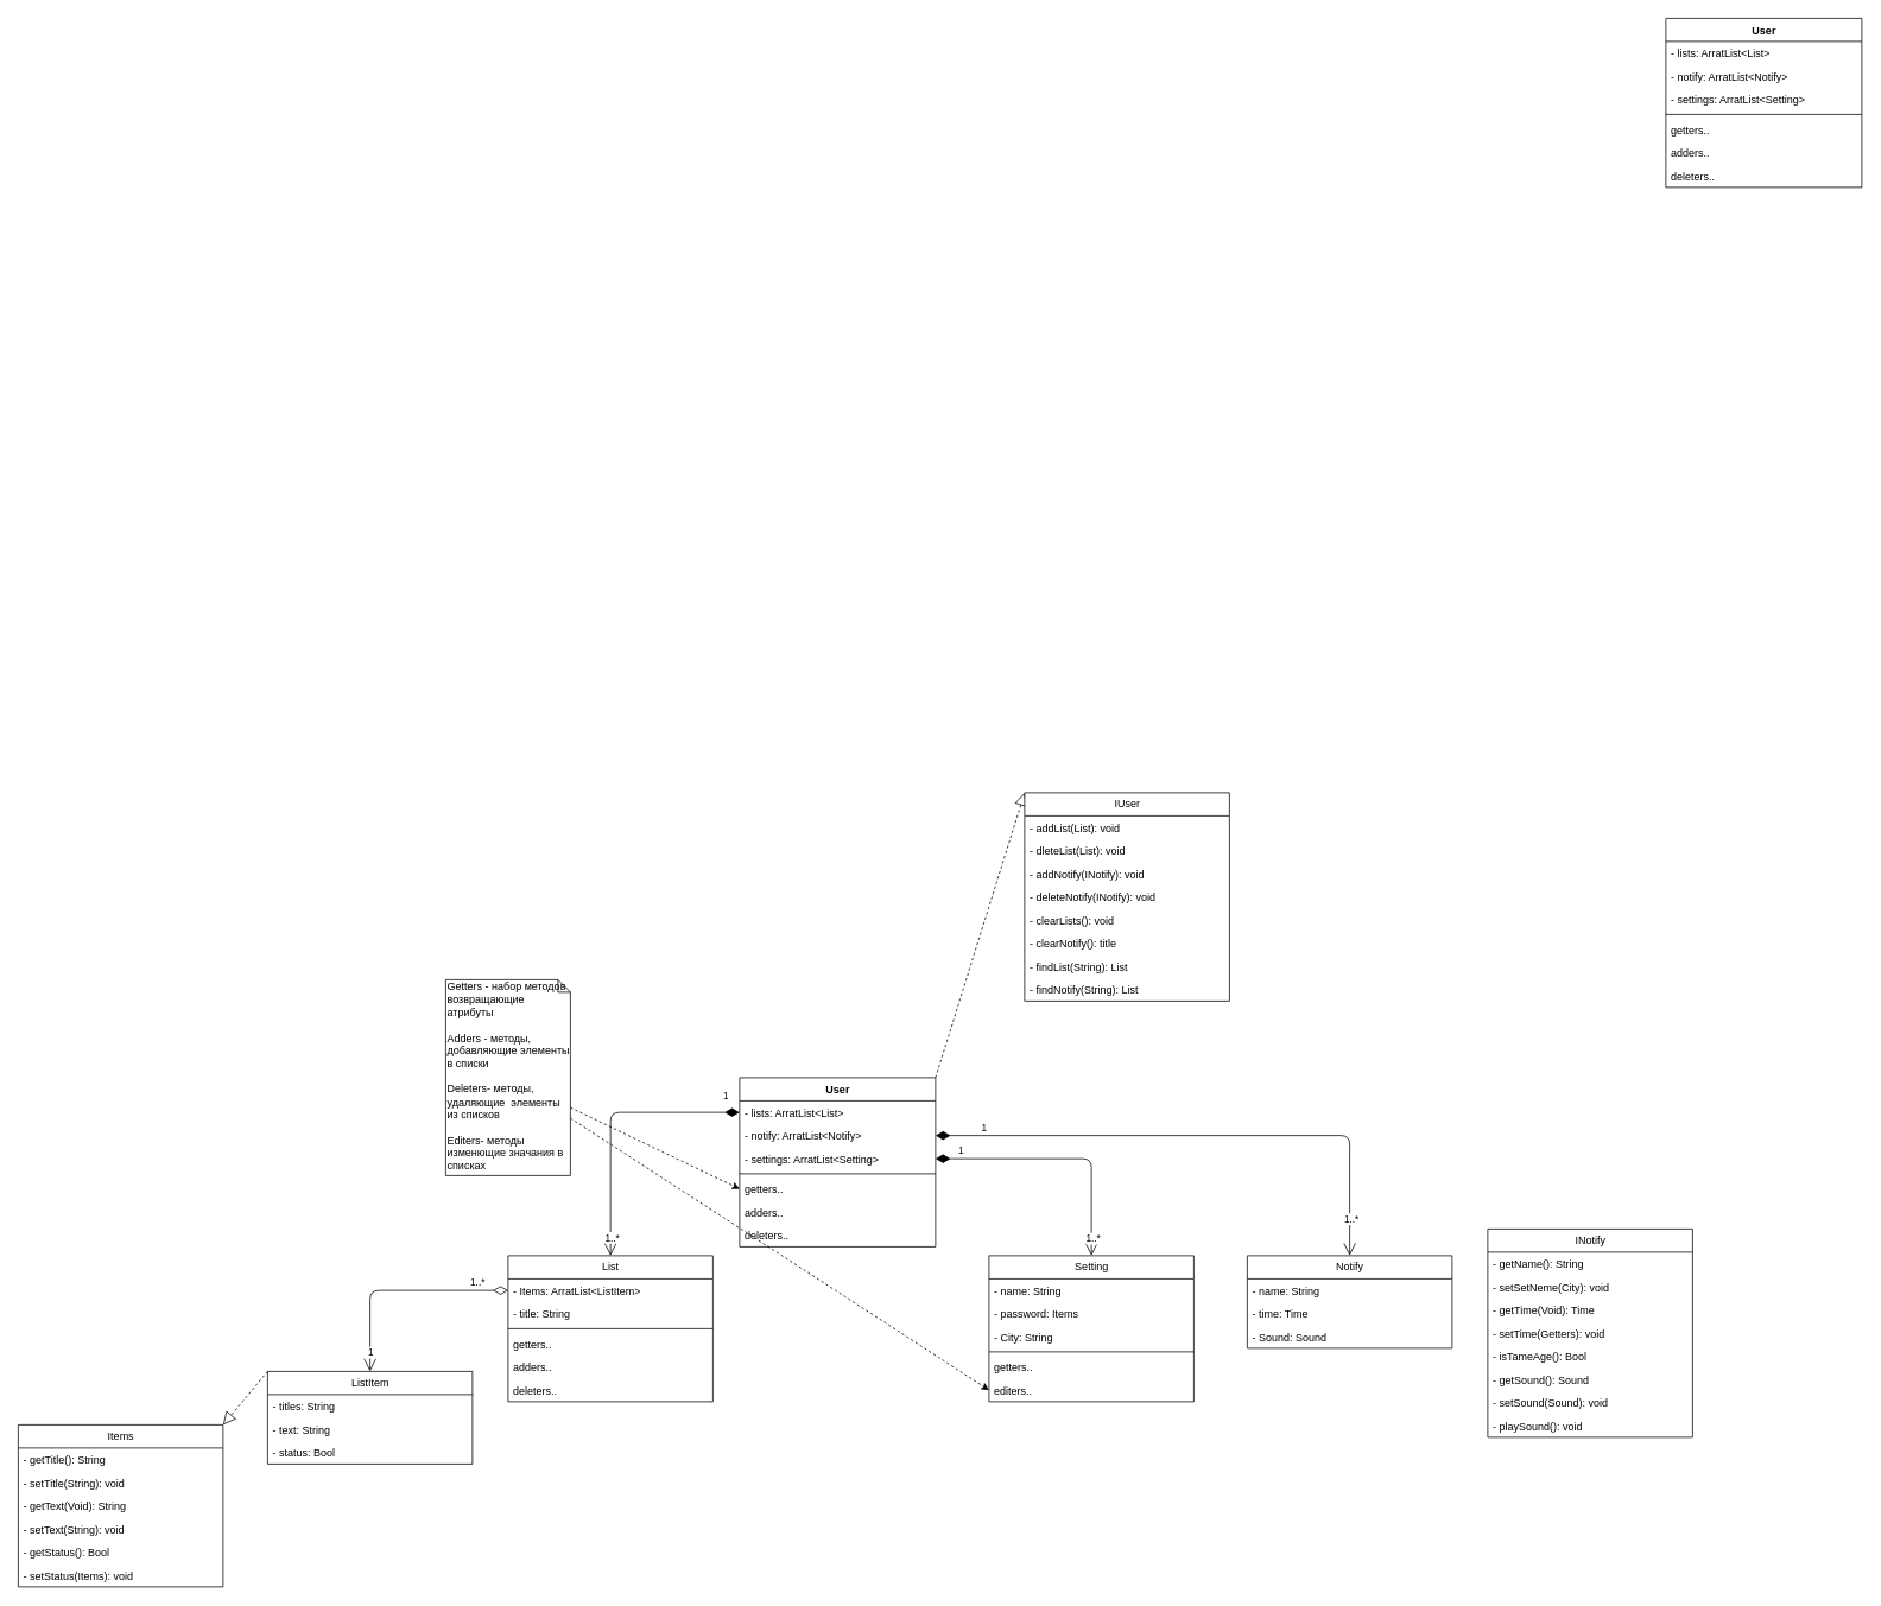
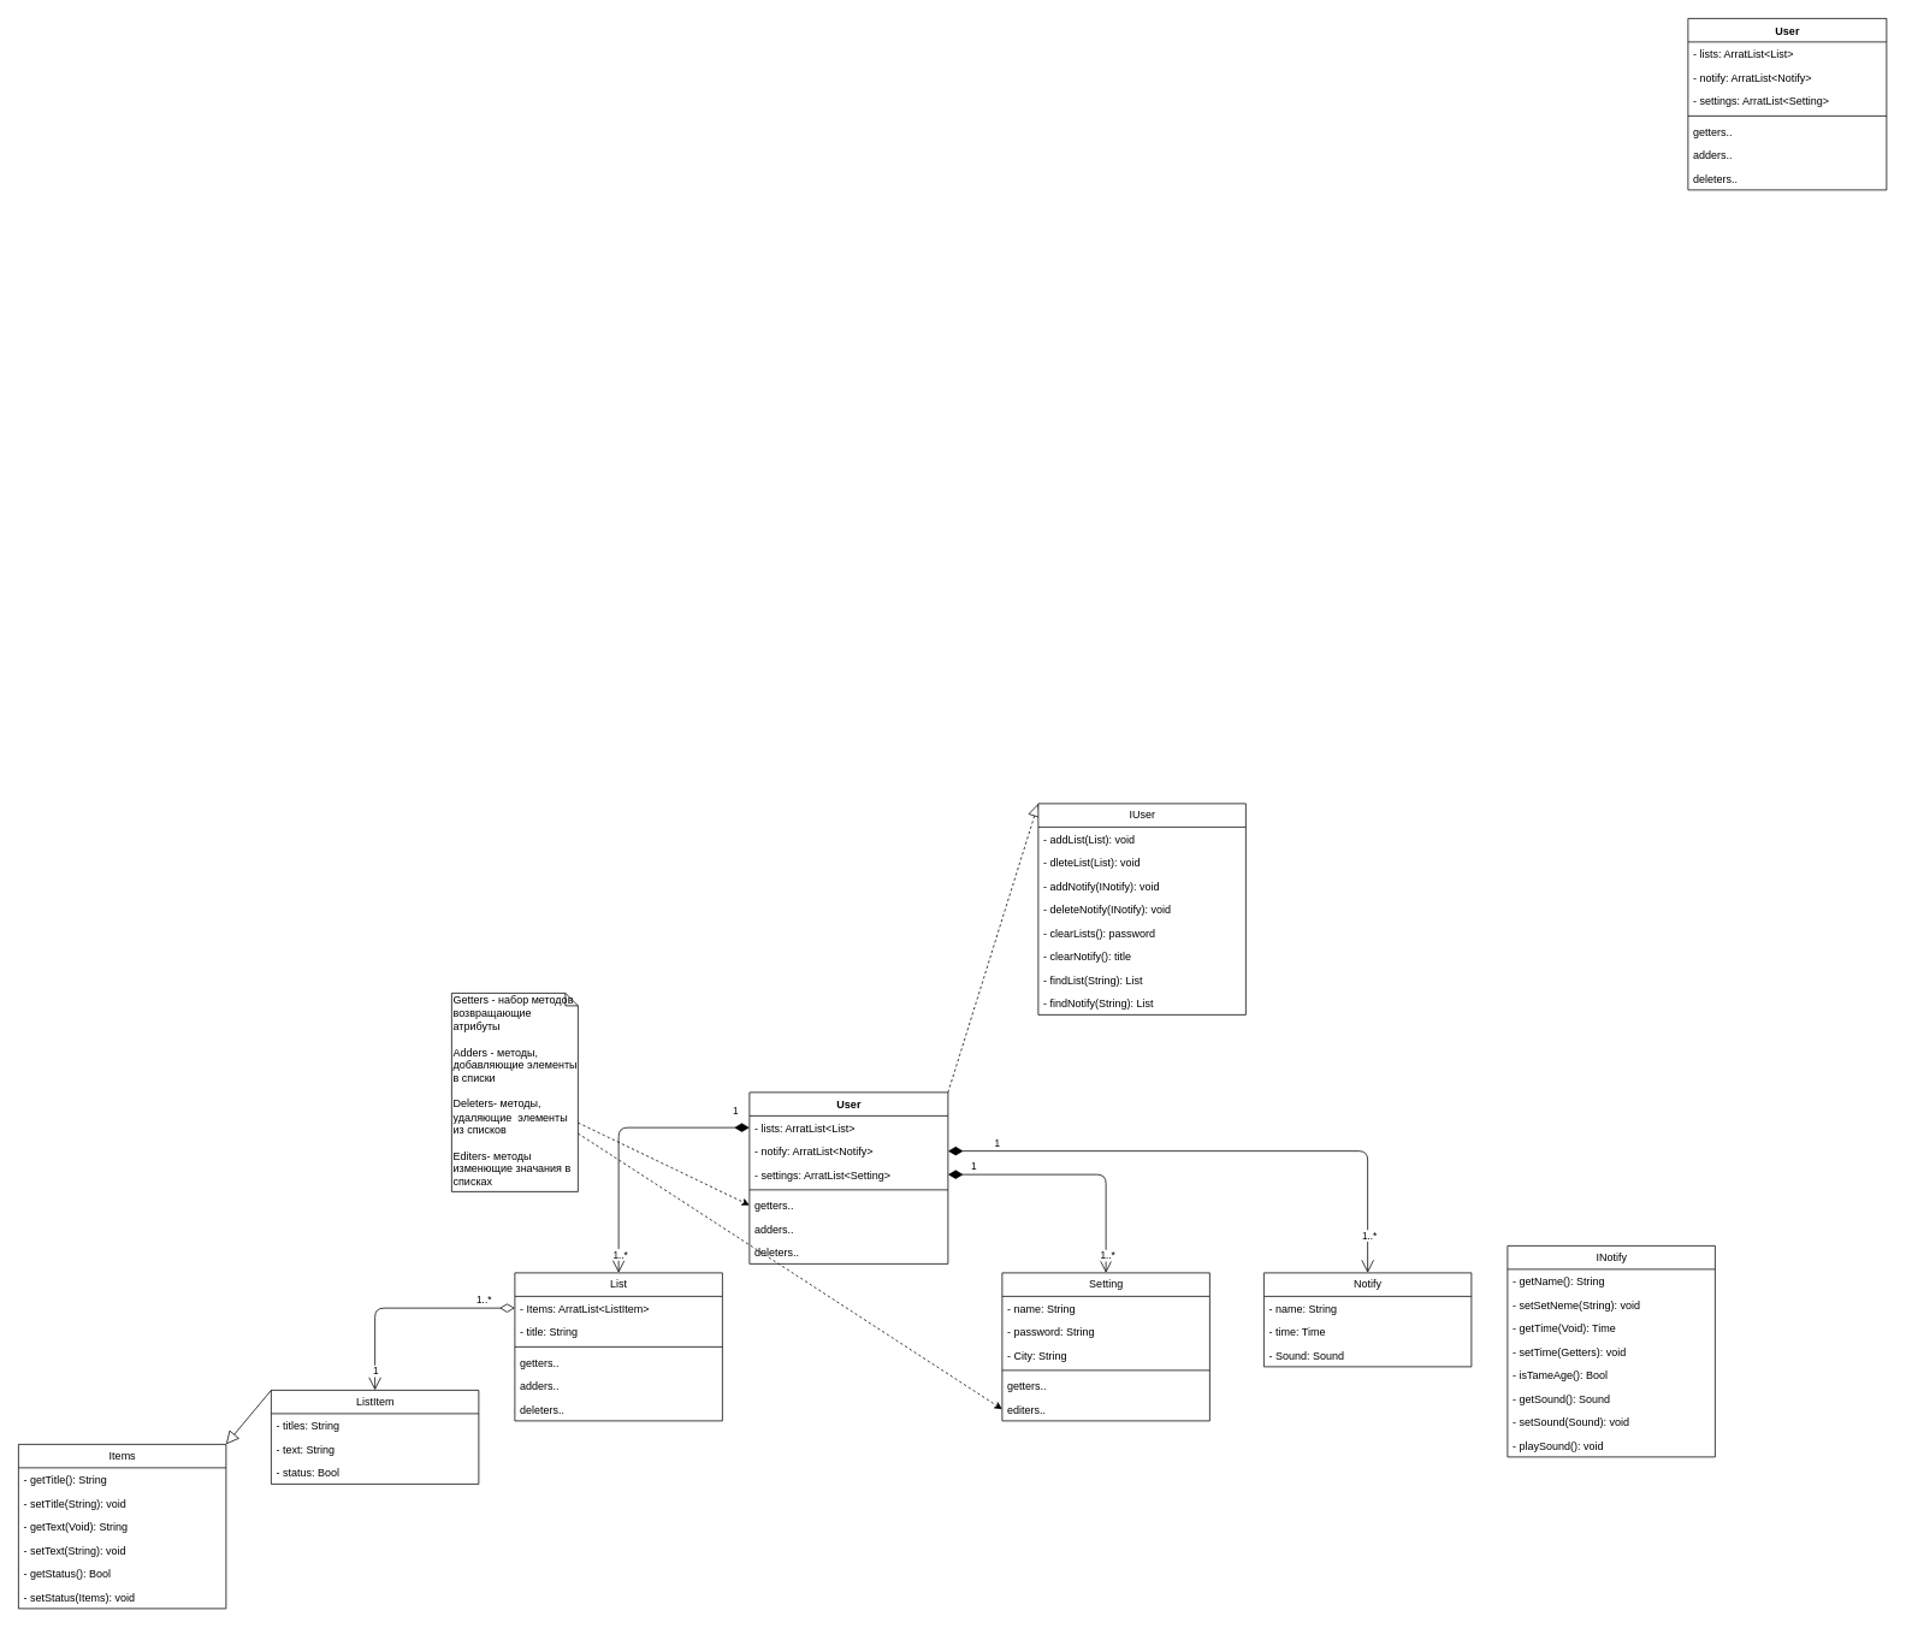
- <mxCell id="49" value="- clearLists(): void" style="text;strokeColor=none;fillColor=none;align=left;verticalAlign=top;spacingLeft=4;spacingRight=4;overflow=hidden;rotatable=0;points=[[0,0.5],[1,0.5]];portConstraint=eastwest;" vertex="1" parent="44"><mxGeometry y="130" width="230" height="26" as="geometry" /></mxCell>
+ <mxCell id="49" value="- clearLists(): password" style="text;strokeColor=none;fillColor=none;align=left;verticalAlign=top;spacingLeft=4;spacingRight=4;overflow=hidden;rotatable=0;points=[[0,0.5],[1,0.5]];portConstraint=eastwest;" vertex="1" parent="44"><mxGeometry y="130" width="230" height="26" as="geometry" /></mxCell>
- <mxCell id="64" value="- setSetNeme(City): void" style="text;strokeColor=none;fillColor=none;align=left;verticalAlign=top;spacingLeft=4;spacingRight=4;overflow=hidden;rotatable=0;points=[[0,0.5],[1,0.5]];portConstraint=eastwest;" vertex="1" parent="62"><mxGeometry y="52" width="230" height="26" as="geometry" /></mxCell>
+ <mxCell id="64" value="- setSetNeme(String): void" style="text;strokeColor=none;fillColor=none;align=left;verticalAlign=top;spacingLeft=4;spacingRight=4;overflow=hidden;rotatable=0;points=[[0,0.5],[1,0.5]];portConstraint=eastwest;" vertex="1" parent="62"><mxGeometry y="52" width="230" height="26" as="geometry" /></mxCell>
- <mxCell id="21" value="- password: Items" style="text;strokeColor=none;fillColor=none;align=left;verticalAlign=top;spacingLeft=4;spacingRight=4;overflow=hidden;rotatable=0;points=[[0,0.5],[1,0.5]];portConstraint=eastwest;" vertex="1" parent="19"><mxGeometry y="52" width="230" height="26" as="geometry" /></mxCell>
+ <mxCell id="21" value="- password: String" style="text;strokeColor=none;fillColor=none;align=left;verticalAlign=top;spacingLeft=4;spacingRight=4;overflow=hidden;rotatable=0;points=[[0,0.5],[1,0.5]];portConstraint=eastwest;" vertex="1" parent="19"><mxGeometry y="52" width="230" height="26" as="geometry" /></mxCell>
- <mxCell id="53" value="" style="endArrow=block;dashed=1;endFill=0;endSize=12;html=1;entryX=1;entryY=0;entryDx=0;entryDy=0;exitX=0;exitY=0;exitDx=0;exitDy=0;" edge="1" target="54" parent="1" source="31"><mxGeometry width="160" relative="1" as="geometry"><mxPoint x="357.99" y="1660.002" as="sourcePoint" /><mxPoint x="358" y="1792.17" as="targetPoint" /></mxGeometry></mxCell>
+ <mxCell id="53" value="" style="endArrow=block;dashed=0;endFill=0;endSize=12;html=1;entryX=1;entryY=0;entryDx=0;entryDy=0;exitX=0;exitY=0;exitDx=0;exitDy=0;" edge="1" target="54" parent="1" source="31"><mxGeometry width="160" relative="1" as="geometry"><mxPoint x="357.99" y="1660.002" as="sourcePoint" /><mxPoint x="358" y="1792.17" as="targetPoint" /></mxGeometry></mxCell>
